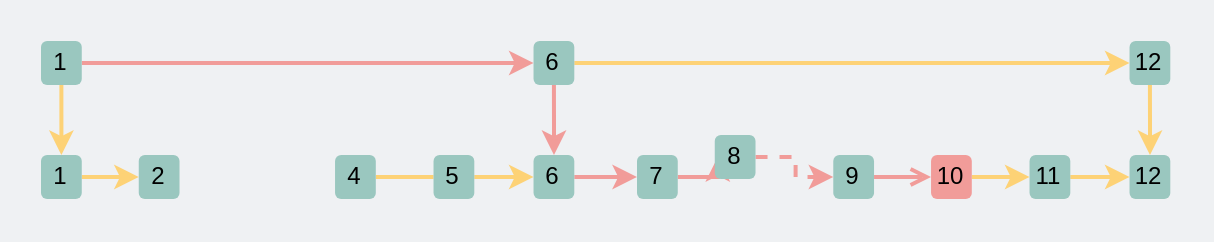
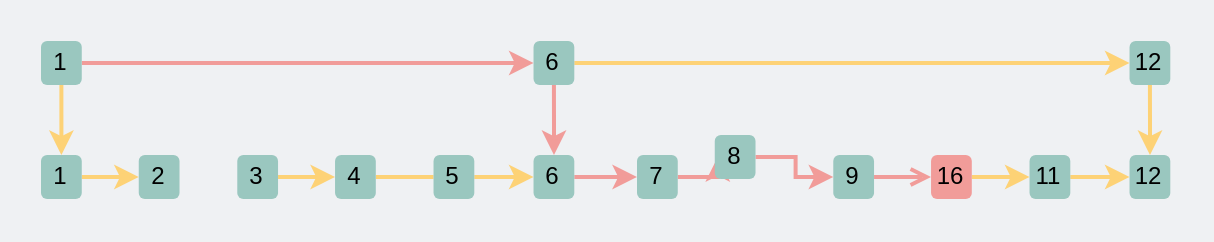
- <mxCell id="15" style="edgeStyle=orthogonalEdgeStyle;rounded=0;orthogonalLoop=1;jettySize=auto;html=1;exitX=1;exitY=0.5;exitDx=0;exitDy=0;entryX=0;entryY=0.5;entryDx=0;entryDy=0;fontSize=24;strokeColor=#F19C99;strokeWidth=2;dashed=1;" parent="1" source="16" target="18" edge="1"><mxGeometry relative="1" as="geometry" /></mxCell>
+ <mxCell id="15" style="edgeStyle=orthogonalEdgeStyle;rounded=0;orthogonalLoop=1;jettySize=auto;html=1;exitX=1;exitY=0.5;exitDx=0;exitDy=0;entryX=0;entryY=0.5;entryDx=0;entryDy=0;fontSize=24;strokeColor=#F19C99;strokeWidth=2;" parent="1" source="16" target="18" edge="1"><mxGeometry relative="1" as="geometry" /></mxCell>
+ <mxCell id="6" value="&lt;font&gt;3&lt;/font&gt;" style="rounded=1;whiteSpace=wrap;html=1;fillColor=#9AC7BF;strokeColor=none;fontColor=#000000;" parent="1" vertex="1"><mxGeometry x="118.14" y="77" width="20.38" height="22" as="geometry" /></mxCell>
+ <mxCell id="5" style="edgeStyle=orthogonalEdgeStyle;rounded=0;orthogonalLoop=1;jettySize=auto;html=1;exitX=1;exitY=0.5;exitDx=0;exitDy=0;entryX=0;entryY=0.5;entryDx=0;entryDy=0;fontSize=24;strokeColor=#FDD276;strokeWidth=2;" parent="1" source="6" target="8" edge="1"><mxGeometry relative="1" as="geometry" /></mxCell>
- <mxCell id="20" value="10" style="rounded=1;whiteSpace=wrap;html=1;fillColor=#F19C99;strokeColor=none;fontColor=#000000;" parent="1" vertex="1"><mxGeometry x="465.02" y="77" width="20.38" height="22" as="geometry" /></mxCell>
+ <mxCell id="20" value="16" style="rounded=1;whiteSpace=wrap;html=1;fillColor=#F19C99;strokeColor=none;fontColor=#000000;" parent="1" vertex="1"><mxGeometry x="465.02" y="77" width="20.38" height="22" as="geometry" /></mxCell>
